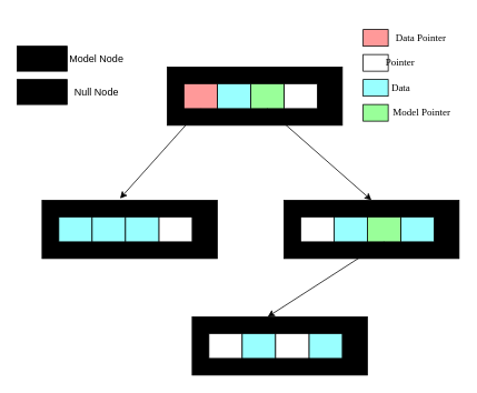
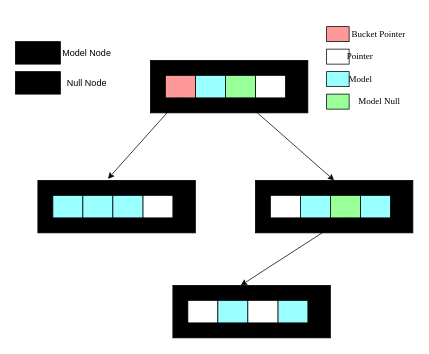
- <mxCell id="35" value="&lt;p class=&quot;MsoNormal&quot;&gt;&lt;span style=&quot;mso-spacerun:'yes';font-family:宋体;mso-ascii-font-family:Calibri;&lt;br/&gt;mso-hansi-font-family:'Cambria Math';mso-bidi-font-family:'Times New Roman';mso-ansi-font-style:normal;&lt;br/&gt;font-size:10.5pt;mso-font-kerning:1.0pt;&quot;&gt;&lt;font face=&quot;Calibri&quot;&gt;Data Pointer&lt;/font&gt;&lt;/span&gt;&lt;/p&gt;" style="text;html=1;align=center;verticalAlign=middle;resizable=0;points=[];autosize=1;strokeColor=none;fillColor=none;fontFamily=Helvetica;fontSize=12;fontColor=default;" vertex="1" parent="1"><mxGeometry x="459" y="20" width="90" height="50" as="geometry" /></mxCell>
+ <mxCell id="35" value="&lt;p class=&quot;MsoNormal&quot;&gt;&lt;span style=&quot;mso-spacerun:'yes';font-family:宋体;mso-ascii-font-family:Calibri;&lt;br/&gt;mso-hansi-font-family:'Cambria Math';mso-bidi-font-family:'Times New Roman';mso-ansi-font-style:normal;&lt;br/&gt;font-size:10.5pt;mso-font-kerning:1.0pt;&quot;&gt;&lt;font face=&quot;Calibri&quot;&gt;Bucket Pointer&lt;/font&gt;&lt;/span&gt;&lt;/p&gt;" style="text;html=1;align=center;verticalAlign=middle;resizable=0;points=[];autosize=1;strokeColor=none;fillColor=none;fontFamily=Helvetica;fontSize=12;fontColor=default;" vertex="1" parent="1"><mxGeometry x="459" y="20" width="90" height="50" as="geometry" /></mxCell>
- <mxCell id="34" value="&lt;p class=&quot;MsoNormal&quot;&gt;&lt;span style=&quot;mso-spacerun:'yes';font-family:宋体;mso-ascii-font-family:Calibri;&lt;br/&gt;mso-hansi-font-family:'Cambria Math';mso-bidi-font-family:'Times New Roman';mso-ansi-font-style:normal;&lt;br/&gt;font-size:10.5pt;mso-font-kerning:1.0pt;&quot;&gt;&lt;font face=&quot;Calibri&quot;&gt;Data&lt;/font&gt;&lt;/span&gt;&lt;/p&gt;" style="text;html=1;align=center;verticalAlign=middle;resizable=0;points=[];autosize=1;strokeColor=none;fillColor=none;fontFamily=Helvetica;fontSize=12;fontColor=default;" vertex="1" parent="1"><mxGeometry x="455" y="80" width="50" height="50" as="geometry" /></mxCell>
+ <mxCell id="34" value="&lt;p class=&quot;MsoNormal&quot;&gt;&lt;span style=&quot;mso-spacerun:'yes';font-family:宋体;mso-ascii-font-family:Calibri;&lt;br/&gt;mso-hansi-font-family:'Cambria Math';mso-bidi-font-family:'Times New Roman';mso-ansi-font-style:normal;&lt;br/&gt;font-size:10.5pt;mso-font-kerning:1.0pt;&quot;&gt;&lt;font face=&quot;Calibri&quot;&gt;Model&lt;/font&gt;&lt;/span&gt;&lt;/p&gt;" style="text;html=1;align=center;verticalAlign=middle;resizable=0;points=[];autosize=1;strokeColor=none;fillColor=none;fontFamily=Helvetica;fontSize=12;fontColor=default;" vertex="1" parent="1"><mxGeometry x="455" y="80" width="50" height="50" as="geometry" /></mxCell>
- <mxCell id="36" value="&lt;p class=&quot;MsoNormal&quot;&gt;&lt;span style=&quot;mso-spacerun:'yes';font-family:宋体;mso-ascii-font-family:Calibri;&lt;br/&gt;mso-hansi-font-family:'Cambria Math';mso-bidi-font-family:'Times New Roman';mso-ansi-font-style:normal;&lt;br/&gt;font-size:10.5pt;mso-font-kerning:1.0pt;&quot;&gt;&lt;font face=&quot;Calibri&quot;&gt;Model Pointer&lt;/font&gt;&lt;/span&gt;&lt;/p&gt;" style="text;html=1;align=center;verticalAlign=middle;resizable=0;points=[];autosize=1;strokeColor=none;fillColor=none;fontFamily=Helvetica;fontSize=12;fontColor=default;" vertex="1" parent="1"><mxGeometry x="460" y="110" width="90" height="50" as="geometry" /></mxCell>
+ <mxCell id="36" value="&lt;p class=&quot;MsoNormal&quot;&gt;&lt;span style=&quot;mso-spacerun:'yes';font-family:宋体;mso-ascii-font-family:Calibri;&lt;br/&gt;mso-hansi-font-family:'Cambria Math';mso-bidi-font-family:'Times New Roman';mso-ansi-font-style:normal;&lt;br/&gt;font-size:10.5pt;mso-font-kerning:1.0pt;&quot;&gt;&lt;font face=&quot;Calibri&quot;&gt;Model Null&lt;/font&gt;&lt;/span&gt;&lt;/p&gt;" style="text;html=1;align=center;verticalAlign=middle;resizable=0;points=[];autosize=1;strokeColor=none;fillColor=none;fontFamily=Helvetica;fontSize=12;fontColor=default;" vertex="1" parent="1"><mxGeometry x="460" y="110" width="90" height="50" as="geometry" /></mxCell>
